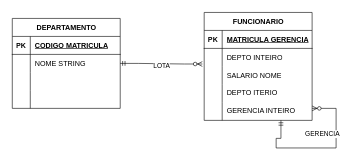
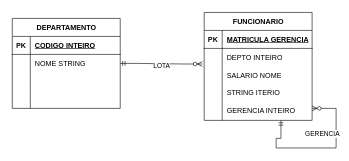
- <mxCell id="21" value="CODIGO MATRICULA" style="shape=partialRectangle;connectable=0;fillColor=none;top=0;left=0;bottom=0;right=0;align=left;spacingLeft=6;fontStyle=5;overflow=hidden;whiteSpace=wrap;html=1;" vertex="1" parent="19"><mxGeometry x="30" width="150" height="30" as="geometry"><mxRectangle width="150" height="30" as="alternateBounds" /></mxGeometry></mxCell>
+ <mxCell id="21" value="CODIGO INTEIRO" style="shape=partialRectangle;connectable=0;fillColor=none;top=0;left=0;bottom=0;right=0;align=left;spacingLeft=6;fontStyle=5;overflow=hidden;whiteSpace=wrap;html=1;" vertex="1" parent="19"><mxGeometry x="30" width="150" height="30" as="geometry"><mxRectangle width="150" height="30" as="alternateBounds" /></mxGeometry></mxCell>
- <mxCell id="14" value="DEPTO ITERIO" style="shape=partialRectangle;connectable=0;fillColor=none;top=0;left=0;bottom=0;right=0;align=left;spacingLeft=6;overflow=hidden;whiteSpace=wrap;html=1;" vertex="1" parent="12"><mxGeometry x="30" width="150" height="30" as="geometry"><mxRectangle width="150" height="30" as="alternateBounds" /></mxGeometry></mxCell>
+ <mxCell id="14" value="STRING ITERIO" style="shape=partialRectangle;connectable=0;fillColor=none;top=0;left=0;bottom=0;right=0;align=left;spacingLeft=6;overflow=hidden;whiteSpace=wrap;html=1;" vertex="1" parent="12"><mxGeometry x="30" width="150" height="30" as="geometry"><mxRectangle width="150" height="30" as="alternateBounds" /></mxGeometry></mxCell>
